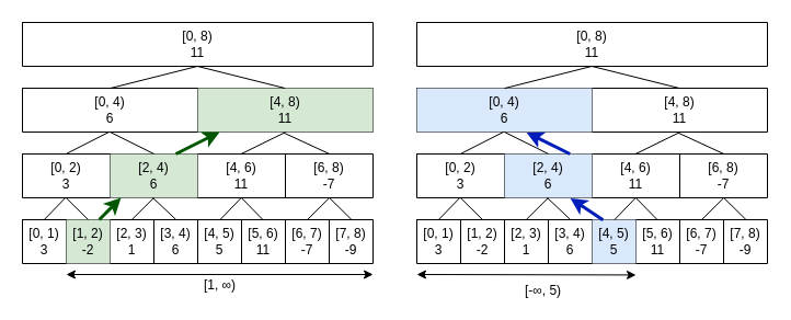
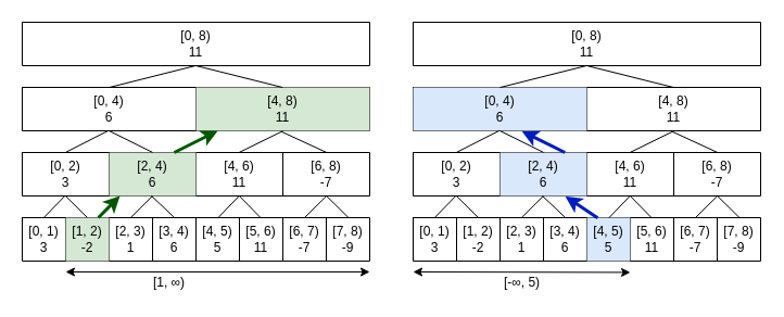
- <mxCell id="77" value="[1, ∞)" style="text;html=1;align=center;verticalAlign=middle;resizable=0;points=[];autosize=1;" parent="1" vertex="1"><mxGeometry x="180" y="250" width="40" height="20" as="geometry" /></mxCell>
+ <mxCell id="77" value="[1, ∞)" style="text;html=1;align=center;verticalAlign=middle;resizable=0;points=[];autosize=1;" parent="1" vertex="1"><mxGeometry x="135" y="250" width="40" height="20" as="geometry" /></mxCell>
- <mxCell id="79" value="[-∞, 5)" style="text;html=1;align=center;verticalAlign=middle;resizable=0;points=[];autosize=1;" parent="1" vertex="1"><mxGeometry x="470" y="255" width="50" height="20" as="geometry" /></mxCell>
+ <mxCell id="79" value="[-∞, 5)" style="text;html=1;align=center;verticalAlign=middle;resizable=0;points=[];autosize=1;" parent="1" vertex="1"><mxGeometry x="455" y="250" width="50" height="20" as="geometry" /></mxCell>
